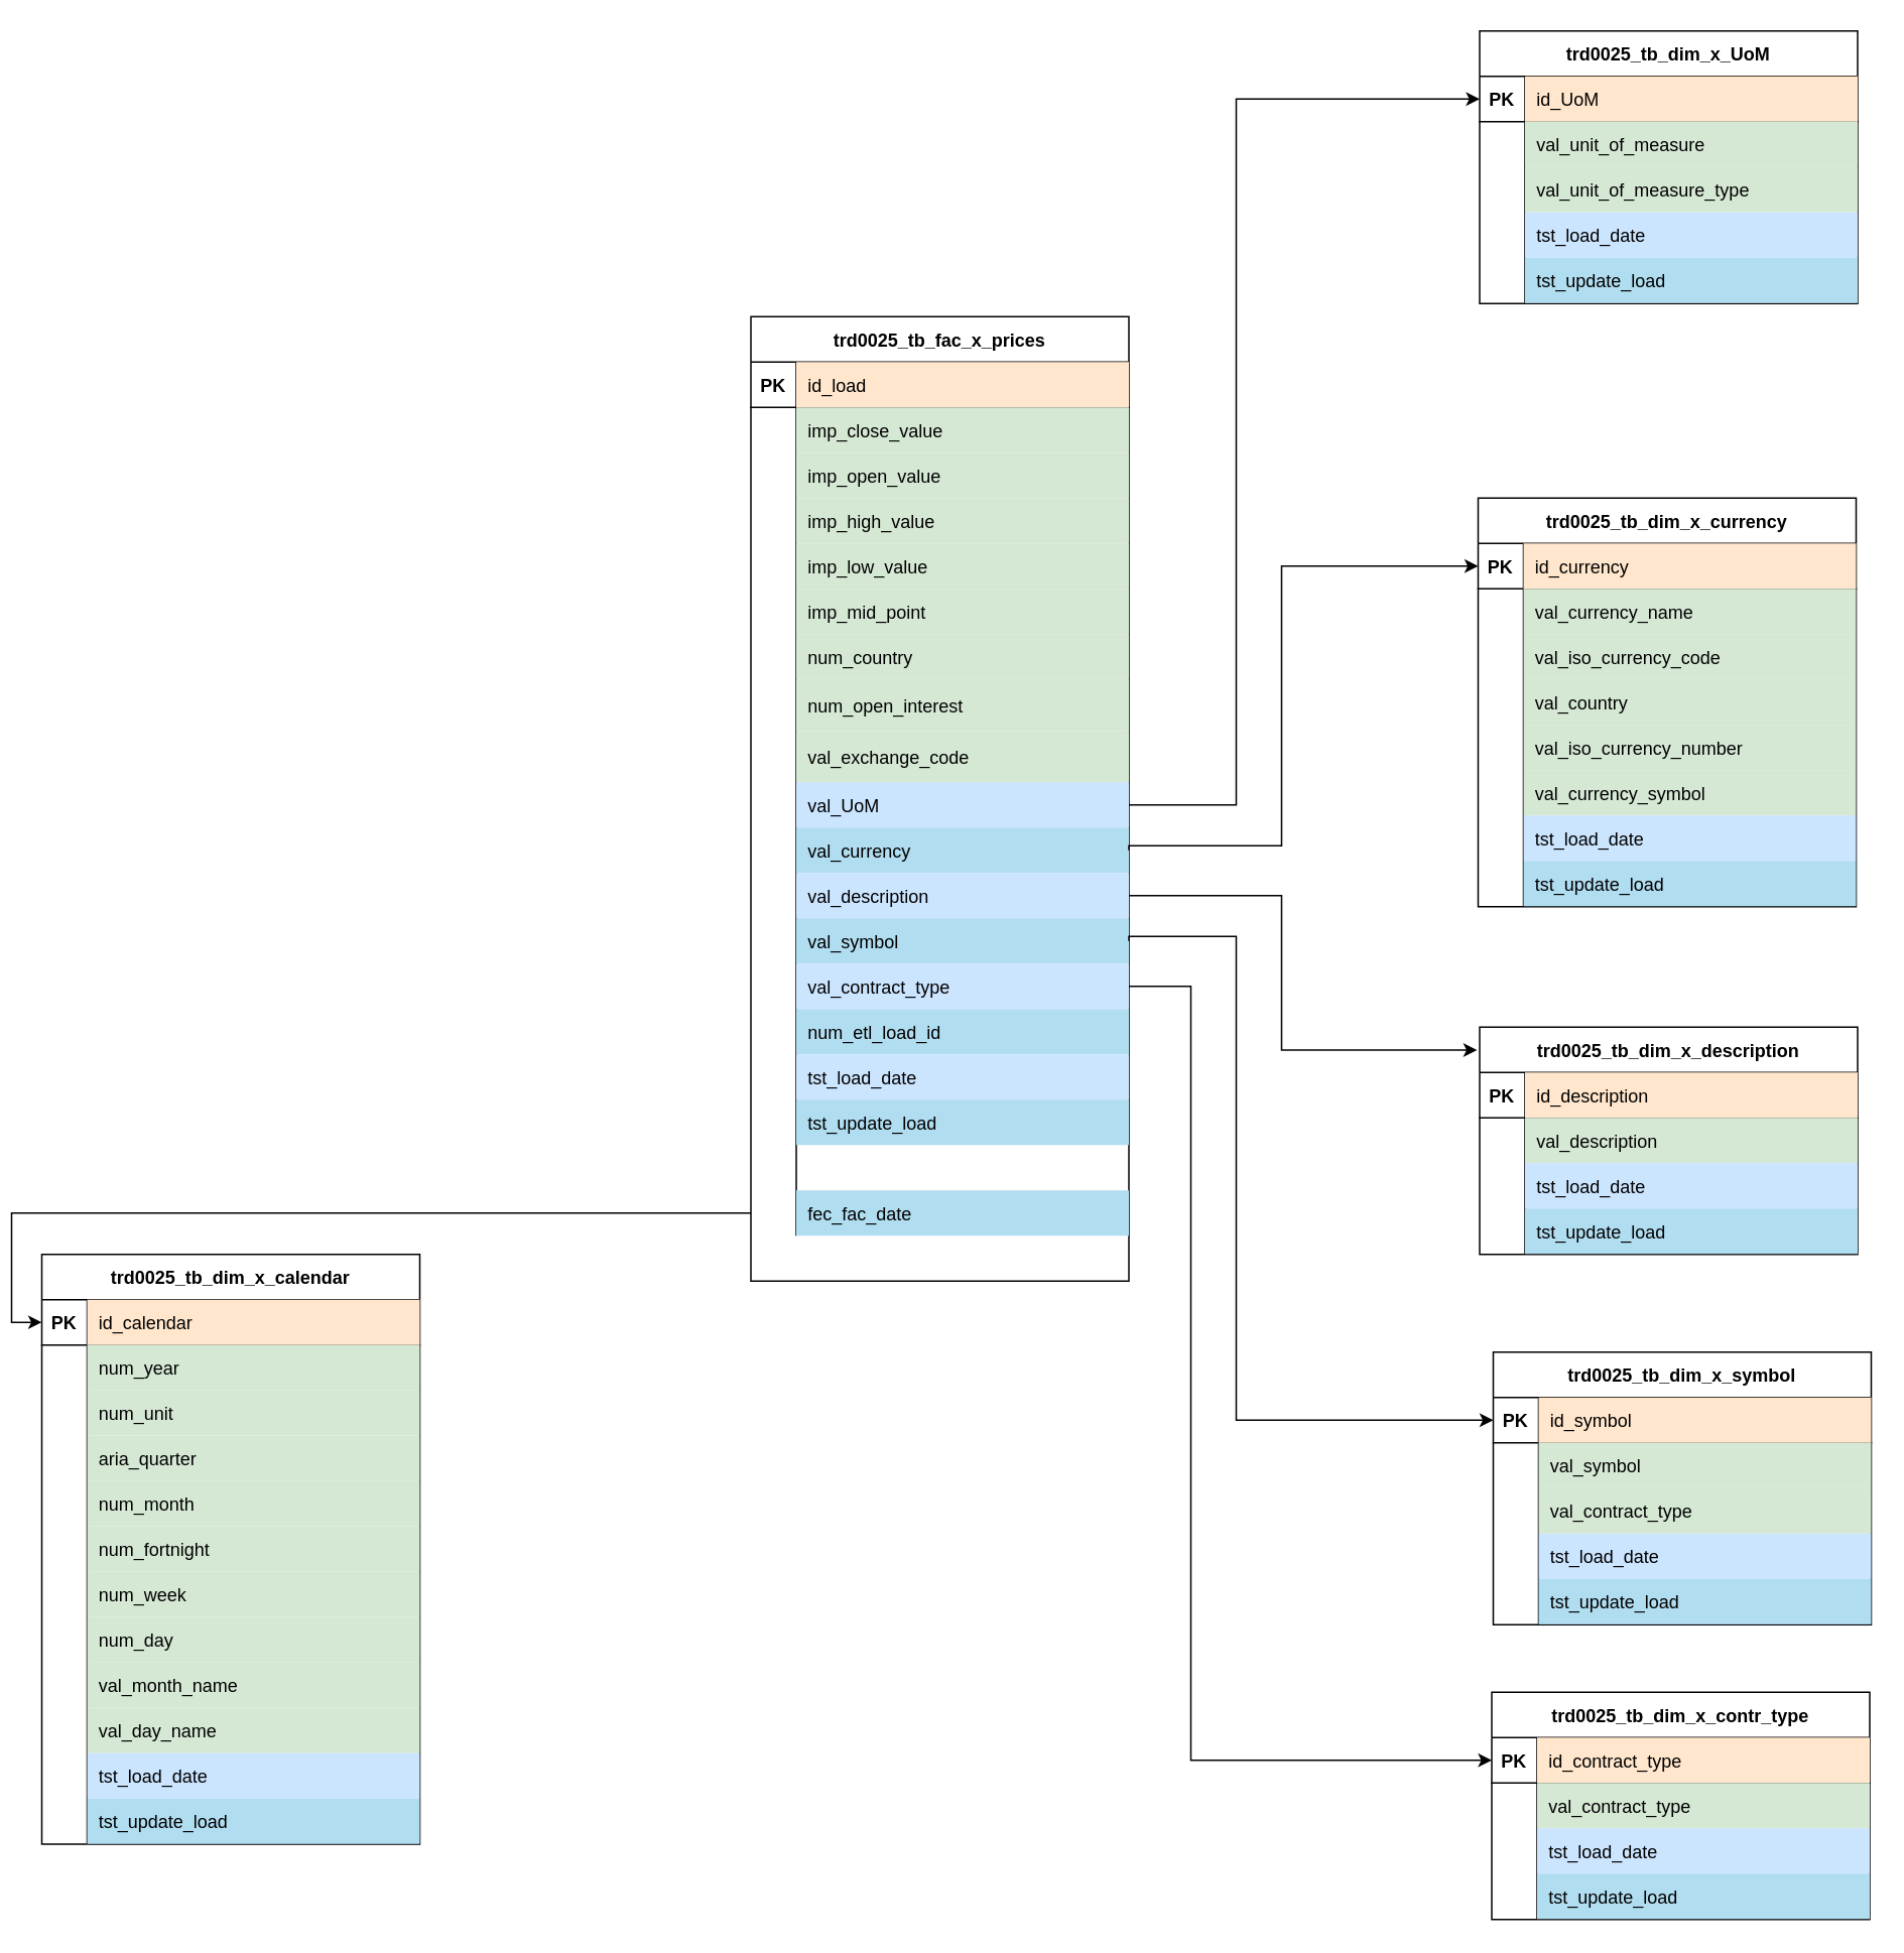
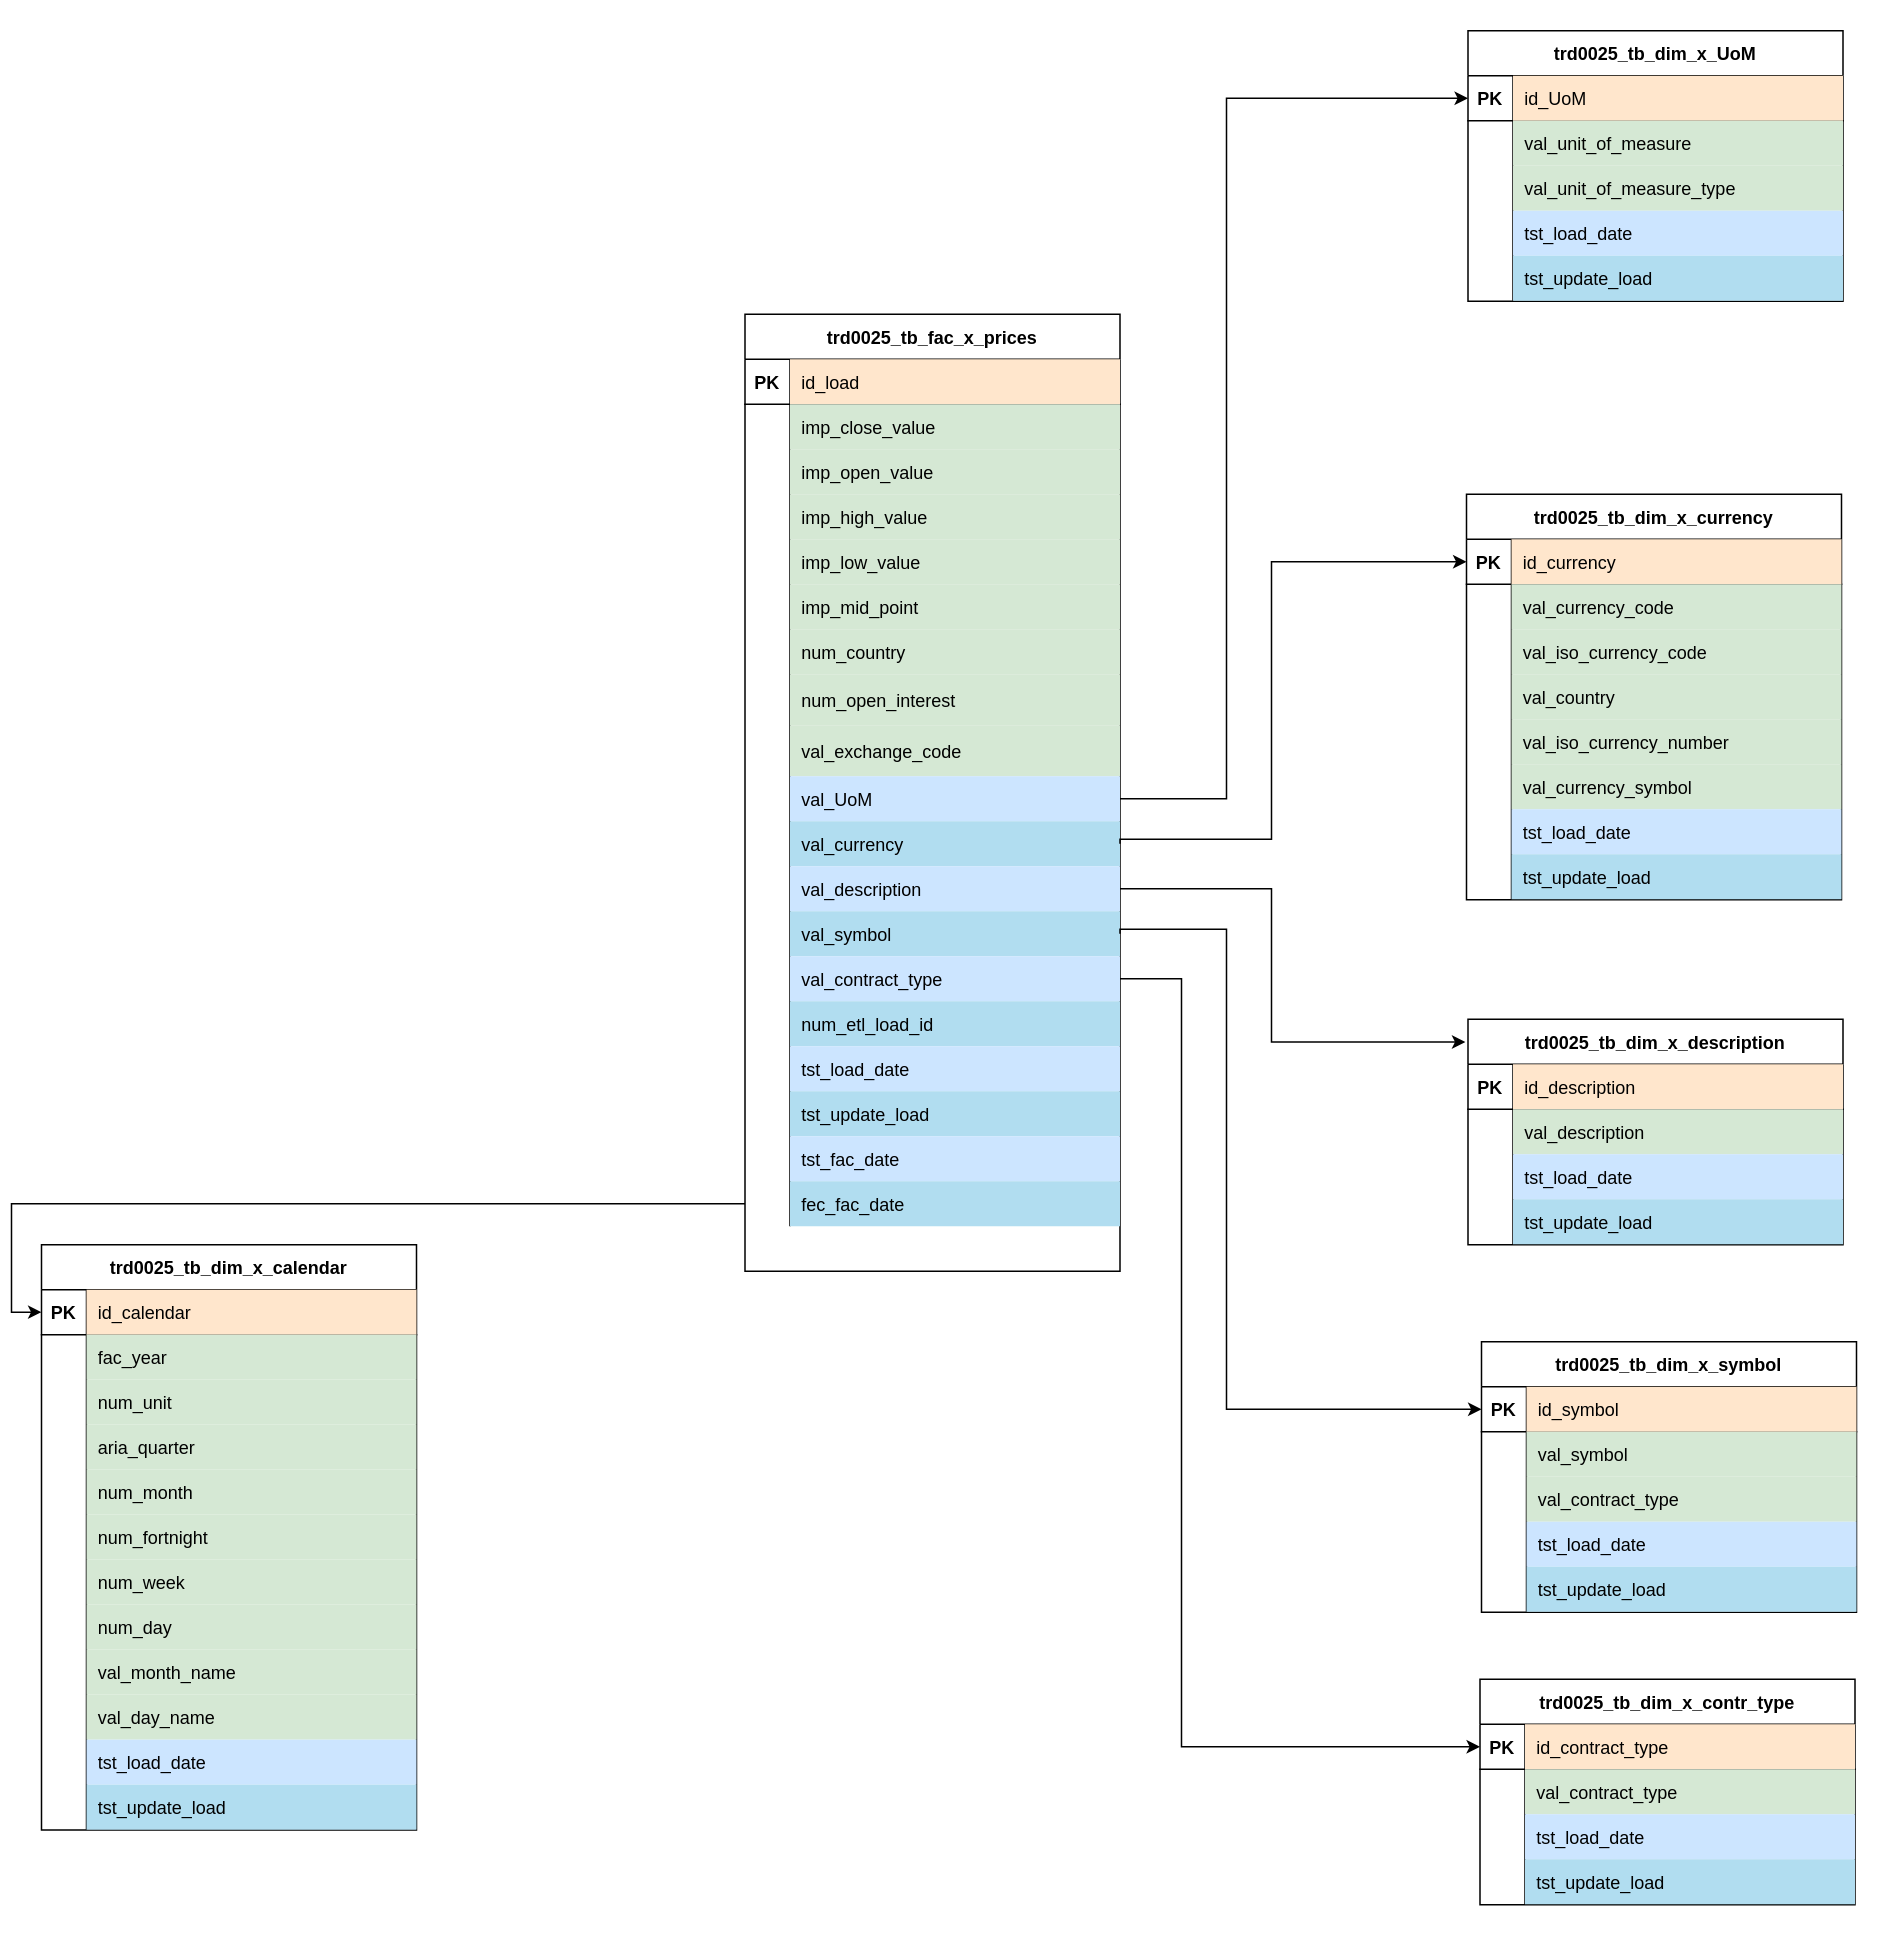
- <mxCell id="68" value="val_currency_name" style="shape=partialRectangle;overflow=hidden;connectable=0;fillColor=#d5e8d4;top=0;left=0;bottom=0;right=0;align=left;spacingLeft=6;strokeColor=#82b366;perimeterSpacing=1;rounded=0;" parent="66" vertex="1"><mxGeometry x="30" width="220" height="30" as="geometry"><mxRectangle width="220" height="30" as="alternateBounds" /></mxGeometry></mxCell>
+ <mxCell id="68" value="val_currency_code" style="shape=partialRectangle;overflow=hidden;connectable=0;fillColor=#d5e8d4;top=0;left=0;bottom=0;right=0;align=left;spacingLeft=6;strokeColor=#82b366;perimeterSpacing=1;rounded=0;" parent="66" vertex="1"><mxGeometry x="30" width="220" height="30" as="geometry"><mxRectangle width="220" height="30" as="alternateBounds" /></mxGeometry></mxCell>
+ <mxCell id="56" value="tst_fac_date" style="shape=partialRectangle;overflow=hidden;connectable=0;fillColor=#CCE5FF;top=0;left=0;bottom=0;right=0;align=left;spacingLeft=6;strokeColor=#10739e;perimeterSpacing=1;rounded=0;" parent="54" vertex="1"><mxGeometry x="30" width="220" height="30" as="geometry"><mxRectangle width="220" height="30" as="alternateBounds" /></mxGeometry></mxCell>
- <mxCell id="125" value="num_year" style="shape=partialRectangle;overflow=hidden;connectable=0;fillColor=#d5e8d4;top=0;left=0;bottom=0;right=0;align=left;spacingLeft=6;strokeColor=#000000;perimeterSpacing=1;rounded=0;" parent="123" vertex="1"><mxGeometry x="30" width="220" height="30" as="geometry"><mxRectangle width="220" height="30" as="alternateBounds" /></mxGeometry></mxCell>
+ <mxCell id="125" value="fac_year" style="shape=partialRectangle;overflow=hidden;connectable=0;fillColor=#d5e8d4;top=0;left=0;bottom=0;right=0;align=left;spacingLeft=6;strokeColor=#000000;perimeterSpacing=1;rounded=0;" parent="123" vertex="1"><mxGeometry x="30" width="220" height="30" as="geometry"><mxRectangle width="220" height="30" as="alternateBounds" /></mxGeometry></mxCell>
